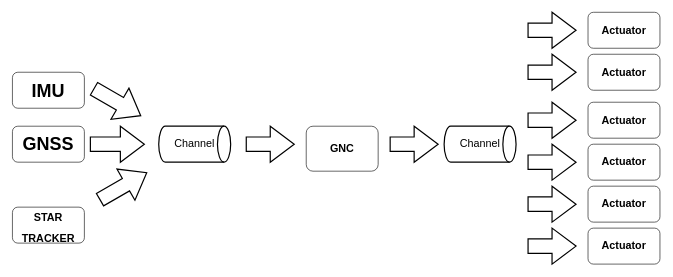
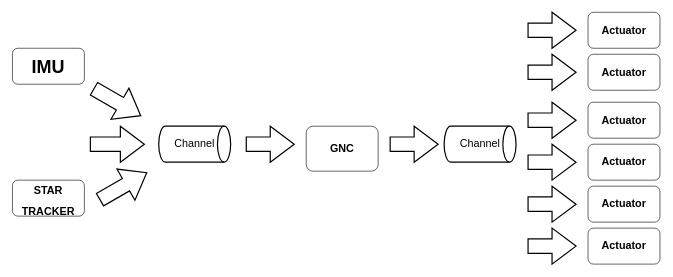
- <mxCell id="2" value="&lt;b&gt;IMU&lt;/b&gt;" style="rounded=1;whiteSpace=wrap;html=1;fontSize=30;" vertex="1" parent="1"><mxGeometry x="20" y="120" width="120" height="60" as="geometry" /></mxCell>
+ <mxCell id="2" value="&lt;b&gt;IMU&lt;/b&gt;" style="rounded=1;whiteSpace=wrap;html=1;fontSize=30;" vertex="1" parent="1"><mxGeometry x="20" y="80" width="120" height="60" as="geometry" /></mxCell>
- <mxCell id="3" value="&lt;b&gt;GNSS&lt;/b&gt;" style="rounded=1;whiteSpace=wrap;html=1;fontSize=30;" vertex="1" parent="1"><mxGeometry x="20" y="210" width="120" height="60" as="geometry" /></mxCell>
- <mxCell id="4" value="&lt;b style=&quot;font-size: 18px;&quot;&gt;STAR&lt;br&gt;TRACKER&lt;br&gt;&lt;/b&gt;" style="rounded=1;whiteSpace=wrap;html=1;fontSize=30;" vertex="1" parent="1"><mxGeometry x="20" y="345" width="120" height="60" as="geometry" /></mxCell>
+ <mxCell id="4" value="&lt;b style=&quot;font-size: 18px;&quot;&gt;STAR&lt;br&gt;TRACKER&lt;br&gt;&lt;/b&gt;" style="rounded=1;whiteSpace=wrap;html=1;fontSize=30;" vertex="1" parent="1"><mxGeometry x="20" y="300" width="120" height="60" as="geometry" /></mxCell>
